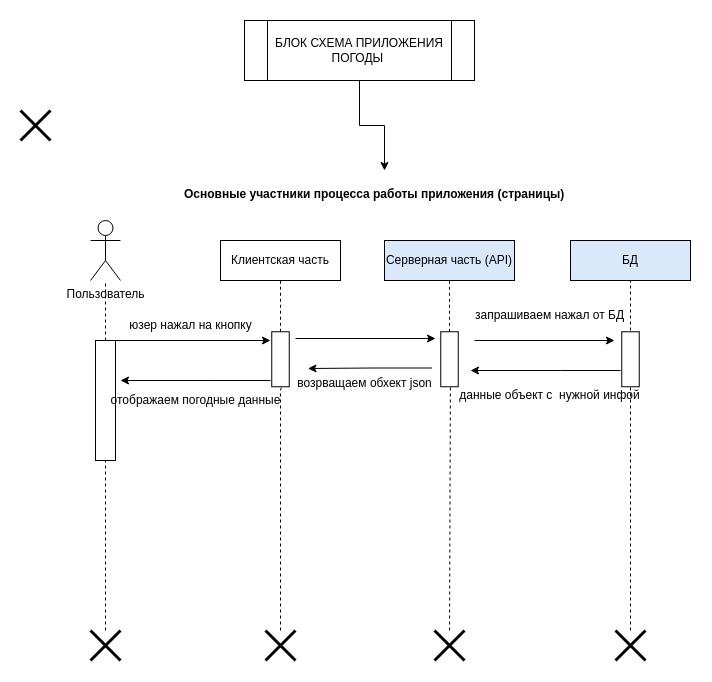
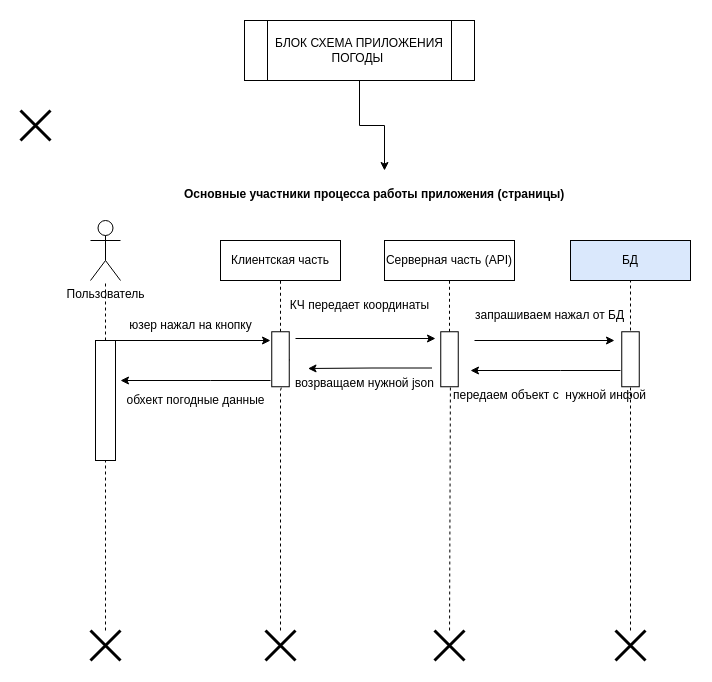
- <mxCell id="4" value="Серверная часть (API)" style="whiteSpace=wrap;html=1;fillColor=#dae8fc;" vertex="1" parent="1"><mxGeometry x="384" y="240" width="130" height="40" as="geometry" /></mxCell>
+ <mxCell id="4" value="Серверная часть (API)" style="whiteSpace=wrap;html=1;" vertex="1" parent="1"><mxGeometry x="384" y="240" width="130" height="40" as="geometry" /></mxCell>
+ <mxCell id="26" value="КЧ передает координаты" style="text;html=1;align=center;verticalAlign=middle;resizable=0;points=[];autosize=1;strokeColor=none;fillColor=none;" vertex="1" parent="1"><mxGeometry x="274" y="290" width="170" height="30" as="geometry" /></mxCell>
- <mxCell id="35" value="возрващаем обхект json" style="text;html=1;align=center;verticalAlign=middle;resizable=0;points=[];autosize=1;strokeColor=none;fillColor=none;" vertex="1" parent="1"><mxGeometry x="284" y="367.5" width="160" height="30" as="geometry" /></mxCell>
+ <mxCell id="35" value="возрващаем нужной json" style="text;html=1;align=center;verticalAlign=middle;resizable=0;points=[];autosize=1;strokeColor=none;fillColor=none;" vertex="1" parent="1"><mxGeometry x="284" y="367.5" width="160" height="30" as="geometry" /></mxCell>
- <mxCell id="33" value="данные объект с&amp;nbsp; нужной инфой" style="text;html=1;align=center;verticalAlign=middle;resizable=0;points=[];autosize=1;strokeColor=none;fillColor=none;" vertex="1" parent="1"><mxGeometry x="439" y="380" width="220" height="30" as="geometry" /></mxCell>
+ <mxCell id="33" value="передаем объект с&amp;nbsp; нужной инфой" style="text;html=1;align=center;verticalAlign=middle;resizable=0;points=[];autosize=1;strokeColor=none;fillColor=none;" vertex="1" parent="1"><mxGeometry x="439" y="380" width="220" height="30" as="geometry" /></mxCell>
- <mxCell id="37" value="отображаем погодные данные" style="text;html=1;align=center;verticalAlign=middle;resizable=0;points=[];autosize=1;strokeColor=none;fillColor=none;" vertex="1" parent="1"><mxGeometry x="95" y="385" width="200" height="30" as="geometry" /></mxCell>
+ <mxCell id="37" value="обхект погодные данные" style="text;html=1;align=center;verticalAlign=middle;resizable=0;points=[];autosize=1;strokeColor=none;fillColor=none;" vertex="1" parent="1"><mxGeometry x="95" y="385" width="200" height="30" as="geometry" /></mxCell>
